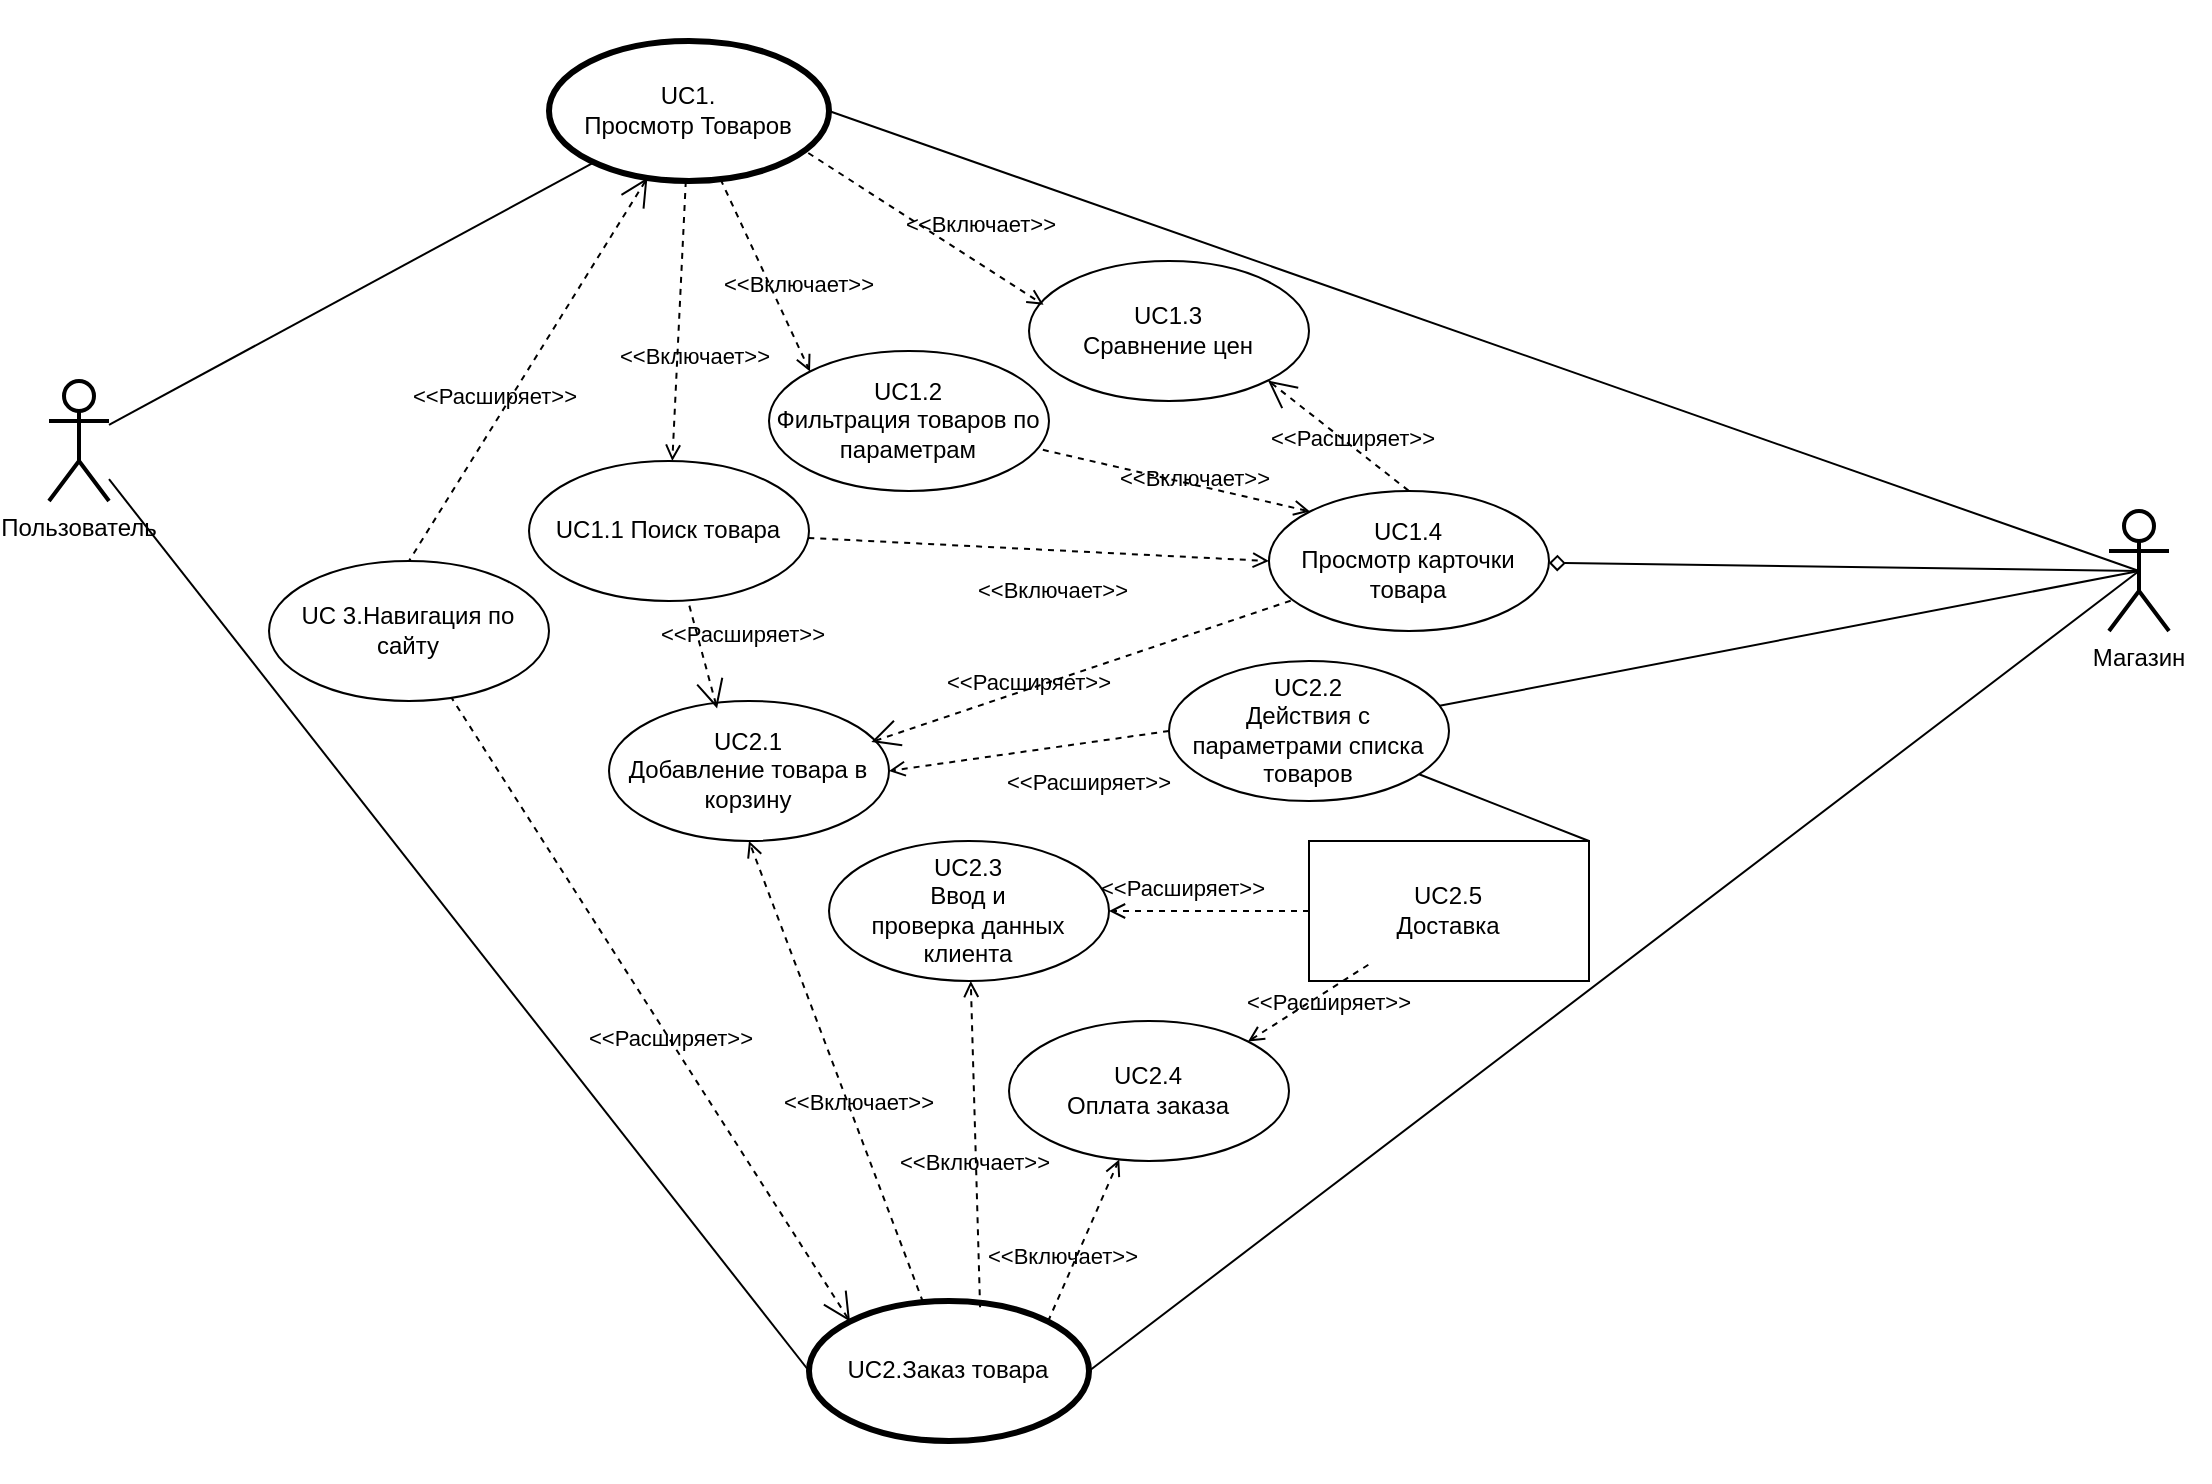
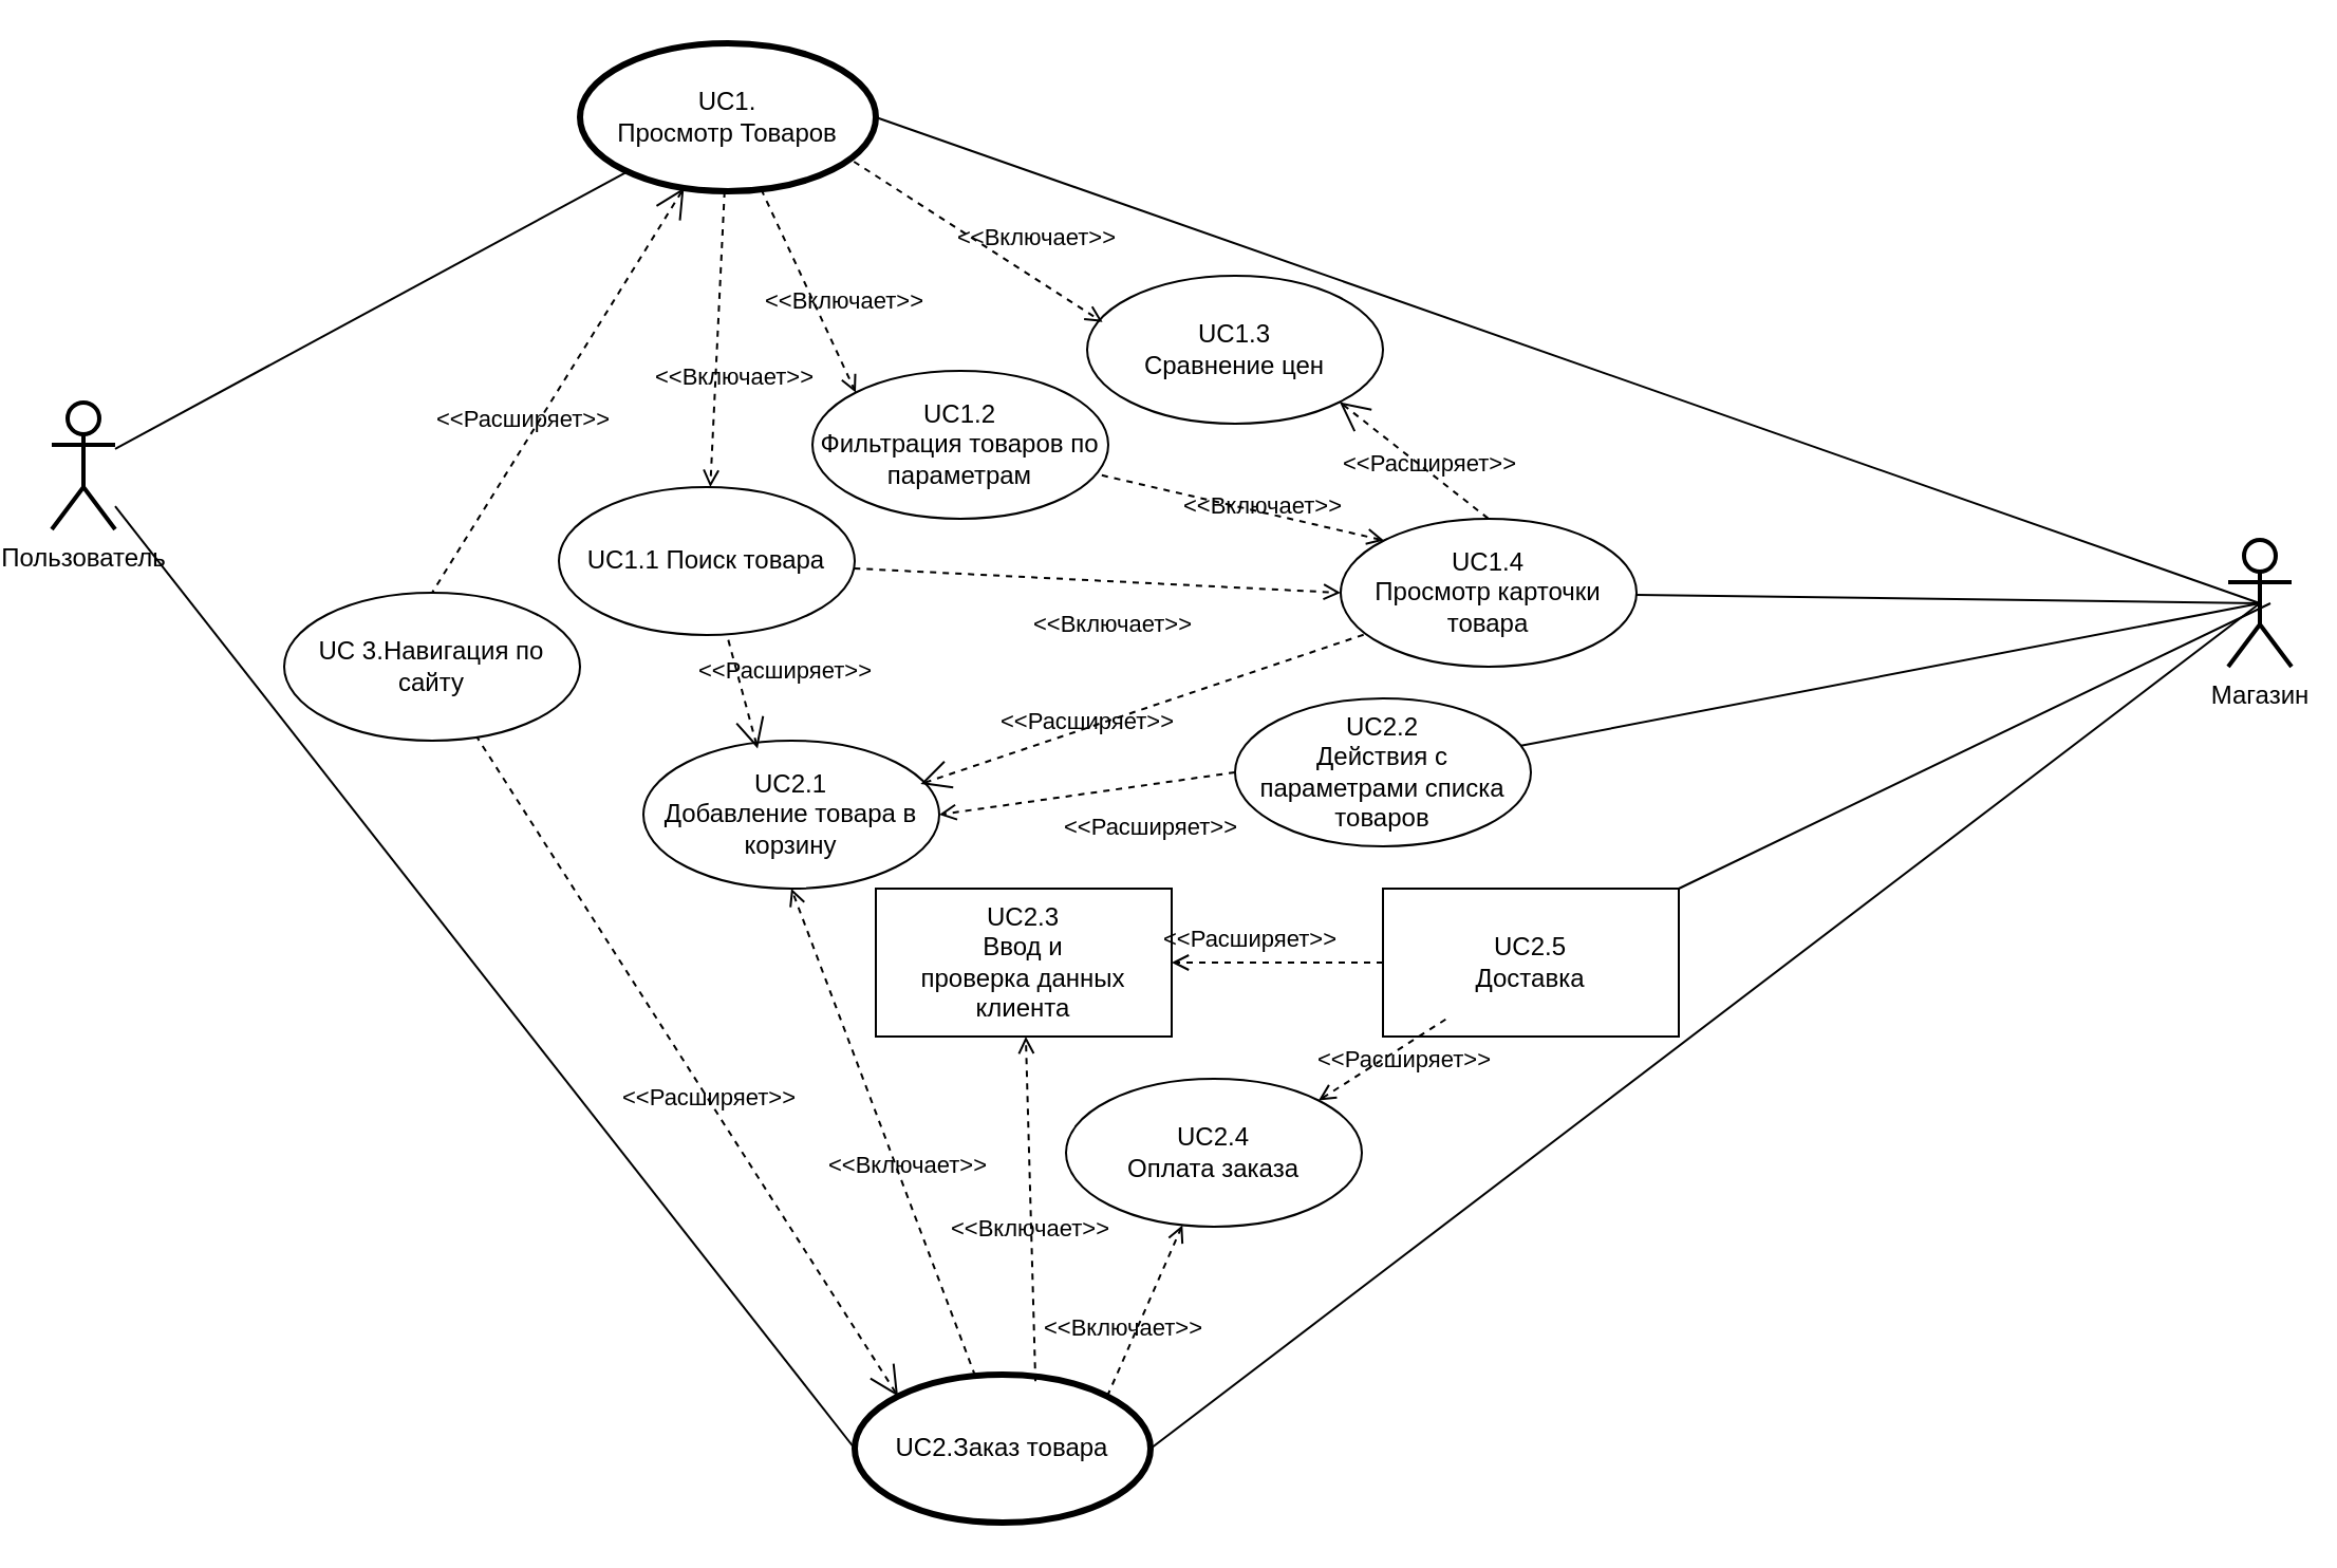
- <mxCell id="32" style="rounded=0;orthogonalLoop=1;jettySize=auto;html=1;endArrow=diamond;endFill=0;exitX=0.5;exitY=0.5;exitDx=0;exitDy=0;exitPerimeter=0;" parent="1" source="18" target="23" edge="1"><mxGeometry relative="1" as="geometry"><mxPoint x="945" y="400" as="sourcePoint" /><mxPoint x="696" y="444" as="targetPoint" /></mxGeometry></mxCell>
+ <mxCell id="32" style="rounded=0;orthogonalLoop=1;jettySize=auto;html=1;endArrow=none;endFill=0;exitX=0.5;exitY=0.5;exitDx=0;exitDy=0;exitPerimeter=0;" parent="1" source="18" target="23" edge="1"><mxGeometry relative="1" as="geometry"><mxPoint x="945" y="400" as="sourcePoint" /><mxPoint x="696" y="444" as="targetPoint" /></mxGeometry></mxCell>
- <mxCell id="34" style="rounded=0;orthogonalLoop=1;jettySize=auto;html=1;endArrow=none;endFill=0;exitX=1;exitY=0;exitDx=0;exitDy=0;" parent="1" source="9" target="6" edge="1"><mxGeometry relative="1" as="geometry"><mxPoint x="500" y="740" as="sourcePoint" /><mxPoint x="1275" y="260" as="targetPoint" /></mxGeometry></mxCell>
+ <mxCell id="34" style="rounded=0;orthogonalLoop=1;jettySize=auto;html=1;entryX=0.667;entryY=0.5;entryDx=0;entryDy=0;entryPerimeter=0;endArrow=none;endFill=0;exitX=1;exitY=0;exitDx=0;exitDy=0;" parent="1" source="9" target="18" edge="1"><mxGeometry relative="1" as="geometry"><mxPoint x="500" y="740" as="sourcePoint" /><mxPoint x="1275" y="260" as="targetPoint" /></mxGeometry></mxCell>
- <mxCell id="10" value="UC2.3&lt;br&gt;Ввод и &lt;br&gt;проверка данных клиента" style="ellipse;whiteSpace=wrap;html=1;" parent="1" vertex="1"><mxGeometry x="410" y="420" width="140" height="70" as="geometry" /></mxCell>
+ <mxCell id="10" value="UC2.3&lt;br&gt;Ввод и &lt;br&gt;проверка данных клиента" style="whiteSpace=wrap;html=1;rounded=0;" parent="1" vertex="1"><mxGeometry x="410" y="420" width="140" height="70" as="geometry" /></mxCell>
